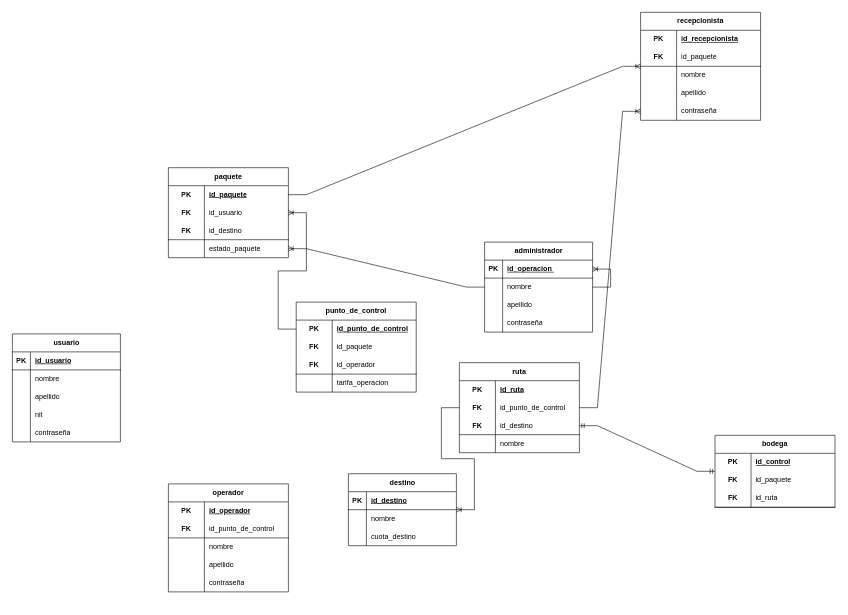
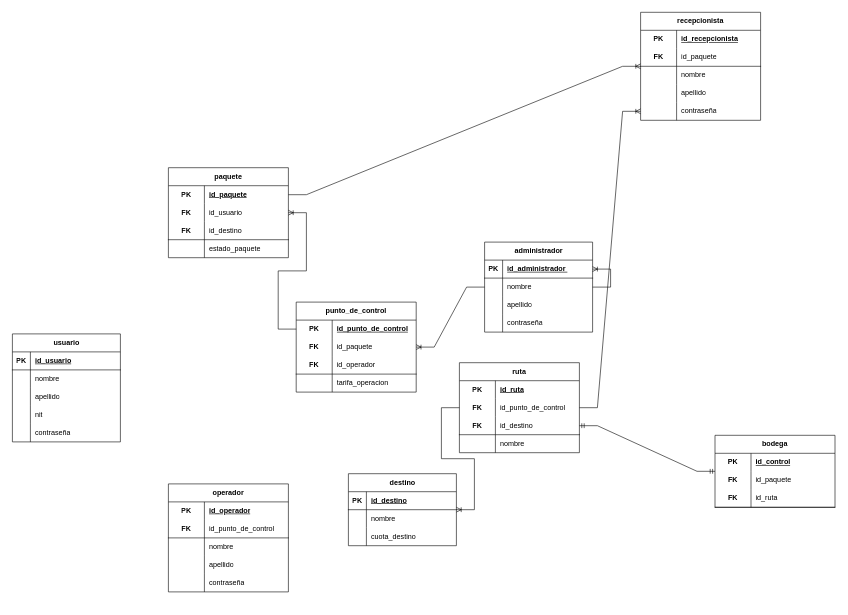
- <mxCell id="110" value="" style="edgeStyle=entityRelationEdgeStyle;fontSize=12;html=1;endArrow=ERoneToMany;rounded=0;" parent="1" source="2" target="56" edge="1"><mxGeometry width="100" height="100" relative="1" as="geometry"><mxPoint x="640" y="841" as="sourcePoint" /><mxPoint x="450" y="981" as="targetPoint" /></mxGeometry></mxCell>
+ <mxCell id="110" value="" style="edgeStyle=entityRelationEdgeStyle;fontSize=12;html=1;endArrow=ERoneToMany;rounded=0;" parent="1" source="2" target="31" edge="1"><mxGeometry width="100" height="100" relative="1" as="geometry"><mxPoint x="640" y="841" as="sourcePoint" /><mxPoint x="450" y="981" as="targetPoint" /></mxGeometry></mxCell>
- <mxCell id="5" value="&lt;font style=&quot;vertical-align: inherit;&quot;&gt;&lt;font style=&quot;vertical-align: inherit;&quot;&gt;id_operacion&amp;nbsp;&lt;/font&gt;&lt;/font&gt;" style="shape=partialRectangle;connectable=0;fillColor=none;top=0;left=0;bottom=0;right=0;align=left;spacingLeft=6;fontStyle=5;overflow=hidden;whiteSpace=wrap;html=1;" parent="3" vertex="1"><mxGeometry x="30" width="150" height="30" as="geometry"><mxRectangle width="150" height="30" as="alternateBounds" /></mxGeometry></mxCell>
+ <mxCell id="5" value="&lt;font style=&quot;vertical-align: inherit;&quot;&gt;&lt;font style=&quot;vertical-align: inherit;&quot;&gt;id_administrador&amp;nbsp;&lt;/font&gt;&lt;/font&gt;" style="shape=partialRectangle;connectable=0;fillColor=none;top=0;left=0;bottom=0;right=0;align=left;spacingLeft=6;fontStyle=5;overflow=hidden;whiteSpace=wrap;html=1;" parent="3" vertex="1"><mxGeometry x="30" width="150" height="30" as="geometry"><mxRectangle width="150" height="30" as="alternateBounds" /></mxGeometry></mxCell>
